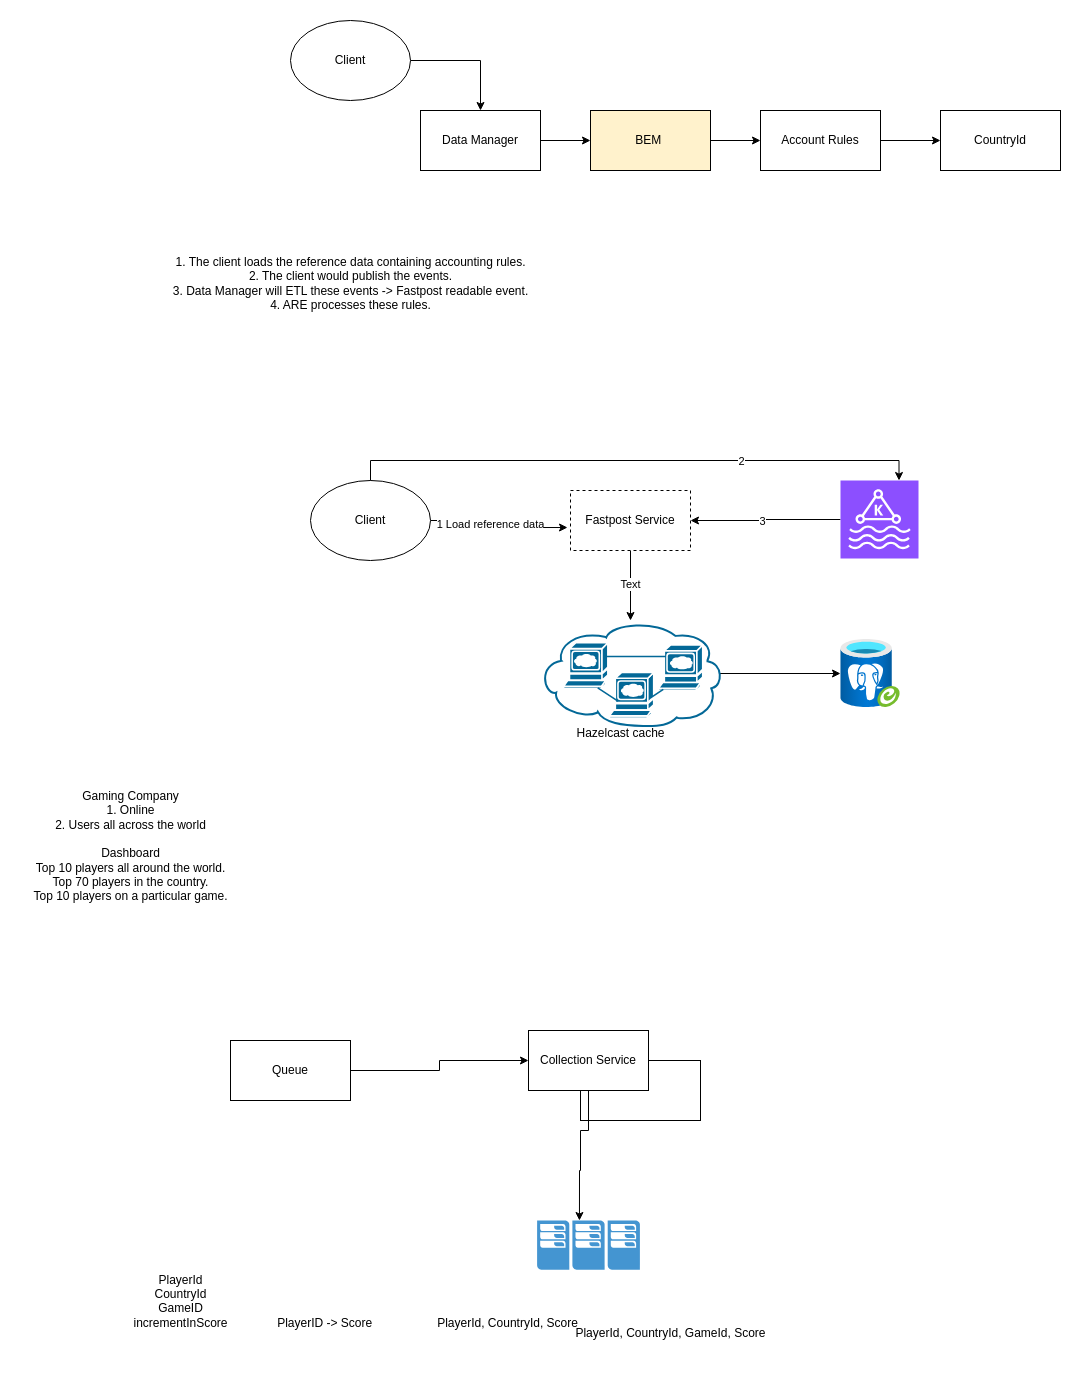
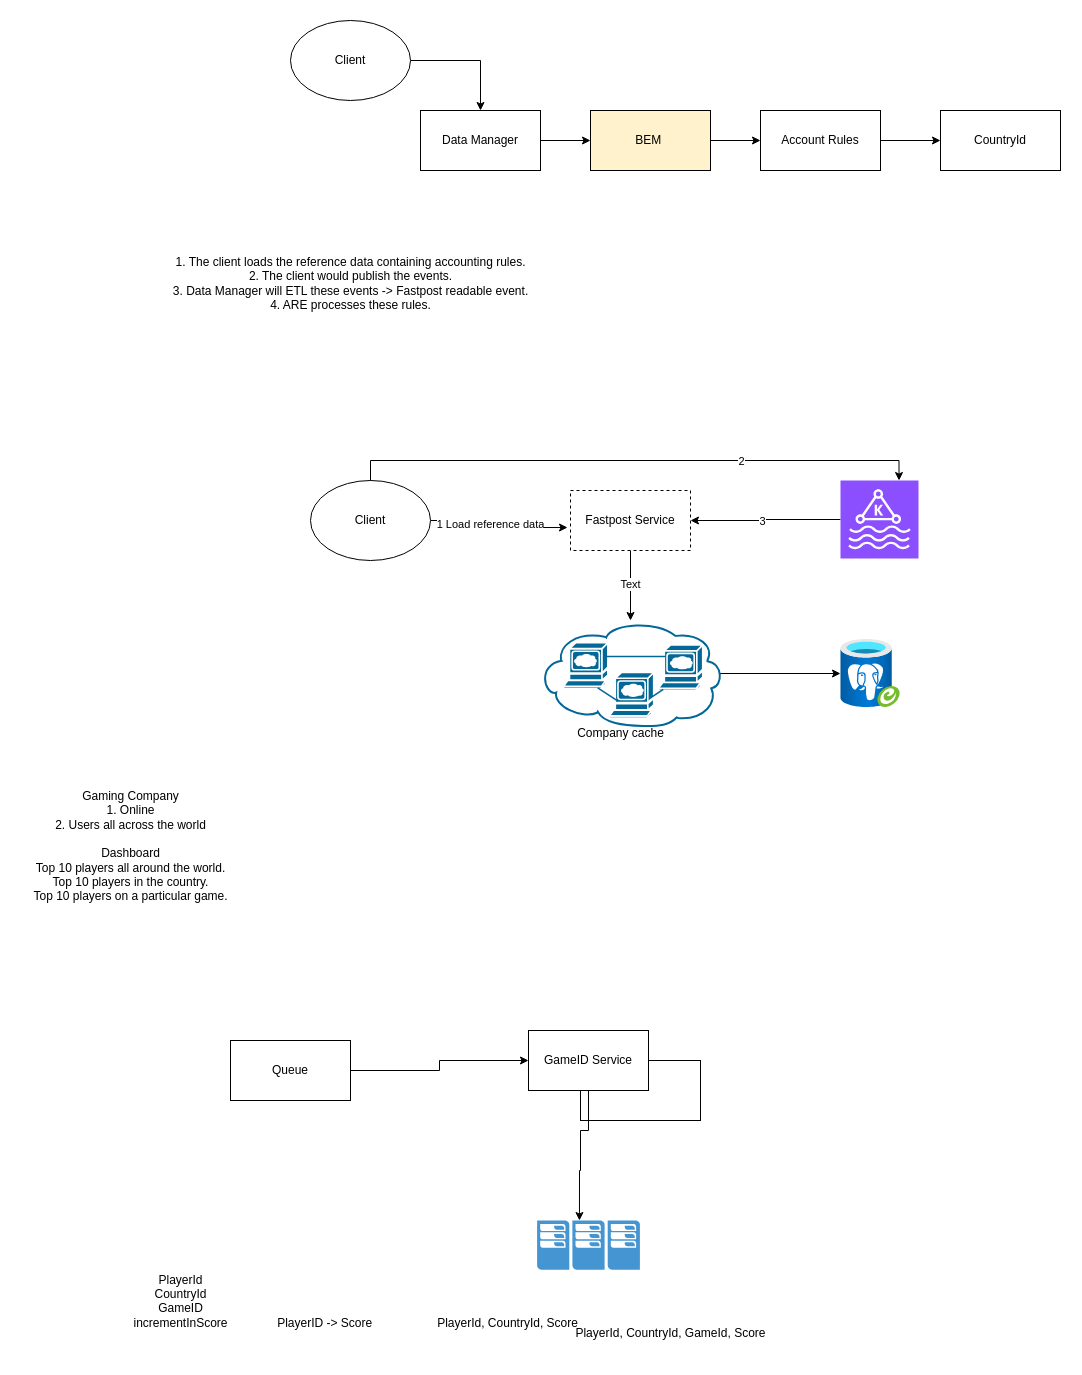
- <mxCell id="21" value="Hazelcast cache" style="text;html=1;align=center;verticalAlign=middle;resizable=0;points=[];autosize=1;strokeColor=none;fillColor=none;" vertex="1" parent="1"><mxGeometry x="565" y="718" width="110" height="30" as="geometry" /></mxCell>
+ <mxCell id="21" value="Company cache" style="text;html=1;align=center;verticalAlign=middle;resizable=0;points=[];autosize=1;strokeColor=none;fillColor=none;" vertex="1" parent="1"><mxGeometry x="565" y="718" width="110" height="30" as="geometry" /></mxCell>
- <mxCell id="28" value="Gaming Company&lt;div&gt;1. Online&lt;/div&gt;&lt;div&gt;2. Users all across the world&lt;/div&gt;&lt;div&gt;&lt;br&gt;&lt;/div&gt;&lt;div&gt;Dashboard&lt;/div&gt;&lt;div&gt;Top 10 players all around the world.&lt;/div&gt;&lt;div&gt;Top 70 players in the country.&lt;/div&gt;&lt;div&gt;Top 10 players on a particular game.&lt;/div&gt;&lt;div&gt;&lt;br&gt;&lt;/div&gt;" style="text;html=1;align=center;verticalAlign=middle;resizable=0;points=[];autosize=1;strokeColor=none;fillColor=none;" vertex="1" parent="1"><mxGeometry x="20" y="783" width="220" height="140" as="geometry" /></mxCell>
+ <mxCell id="28" value="Gaming Company&lt;div&gt;1. Online&lt;/div&gt;&lt;div&gt;2. Users all across the world&lt;/div&gt;&lt;div&gt;&lt;br&gt;&lt;/div&gt;&lt;div&gt;Dashboard&lt;/div&gt;&lt;div&gt;Top 10 players all around the world.&lt;/div&gt;&lt;div&gt;Top 10 players in the country.&lt;/div&gt;&lt;div&gt;Top 10 players on a particular game.&lt;/div&gt;&lt;div&gt;&lt;br&gt;&lt;/div&gt;" style="text;html=1;align=center;verticalAlign=middle;resizable=0;points=[];autosize=1;strokeColor=none;fillColor=none;" vertex="1" parent="1"><mxGeometry x="20" y="783" width="220" height="140" as="geometry" /></mxCell>
- <mxCell id="30" value="Collection Service" style="rounded=0;whiteSpace=wrap;html=1;" vertex="1" parent="1"><mxGeometry x="528" y="1030" width="120" height="60" as="geometry" /></mxCell>
+ <mxCell id="30" value="GameID Service" style="rounded=0;whiteSpace=wrap;html=1;" vertex="1" parent="1"><mxGeometry x="528" y="1030" width="120" height="60" as="geometry" /></mxCell>
